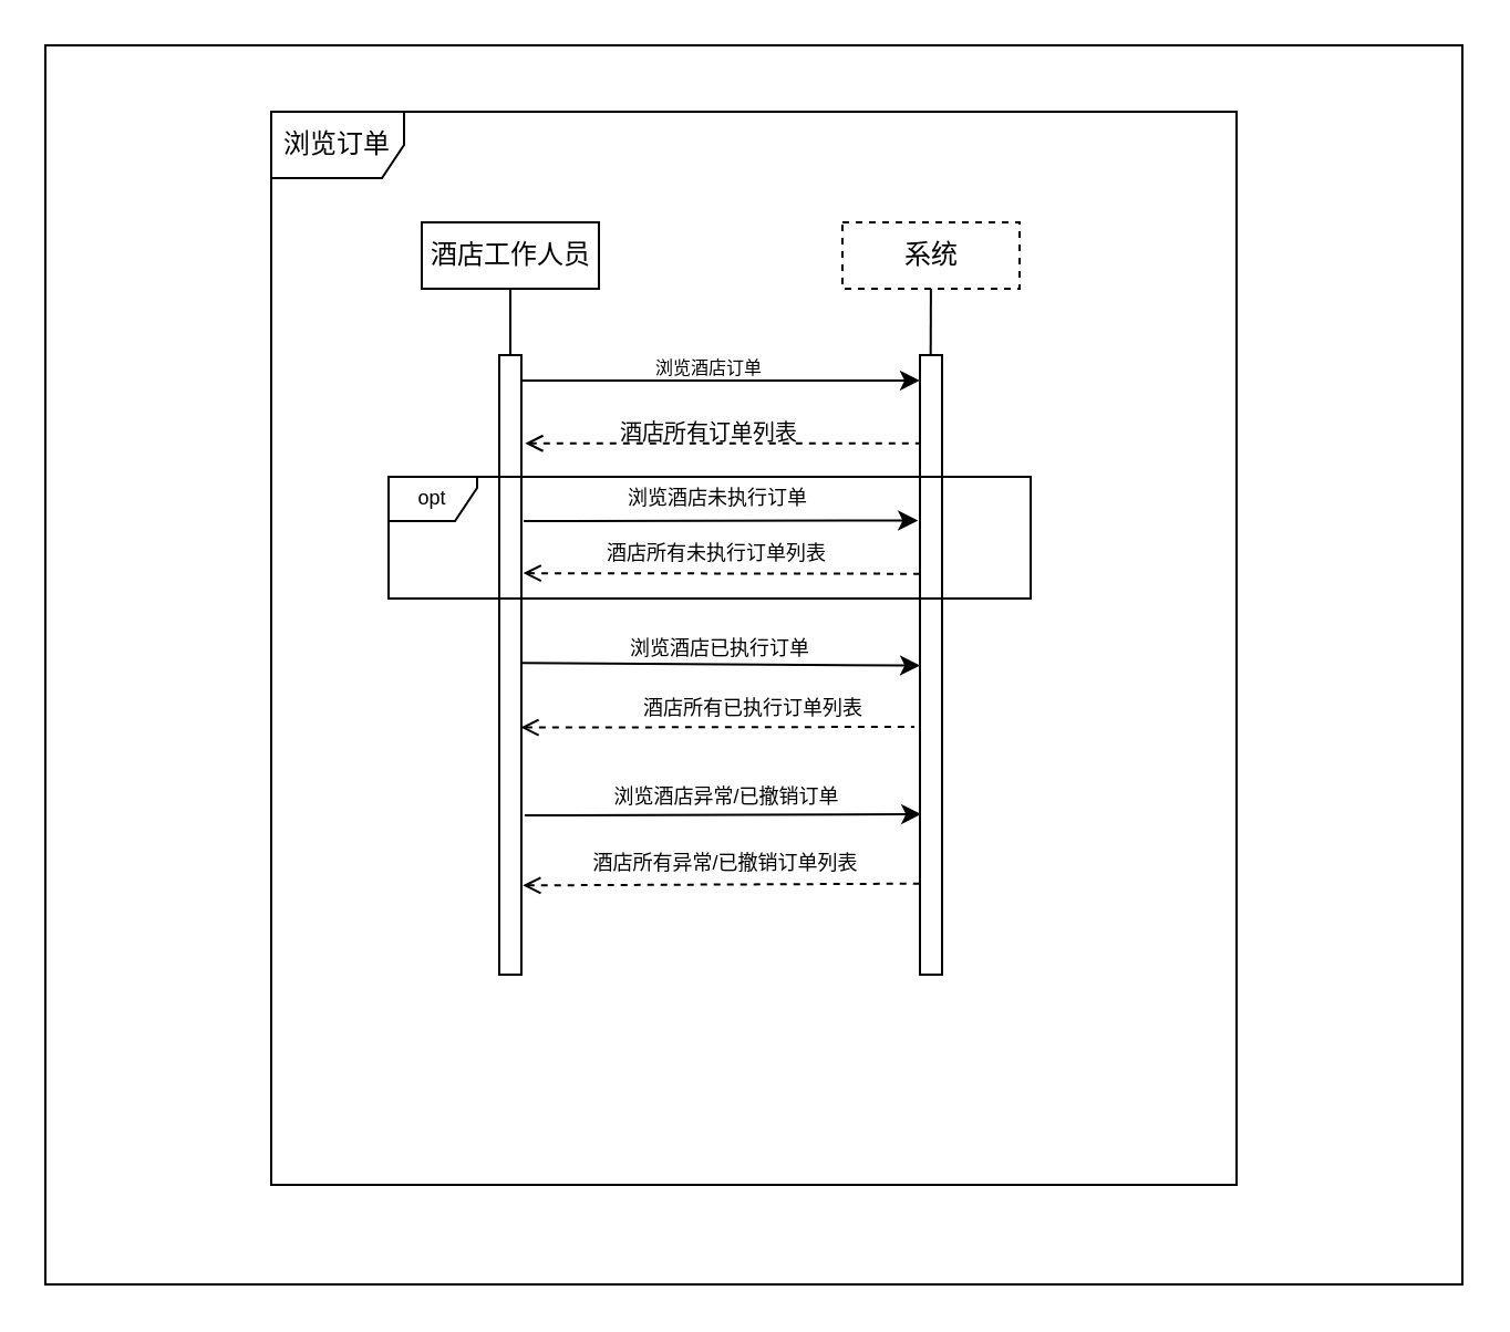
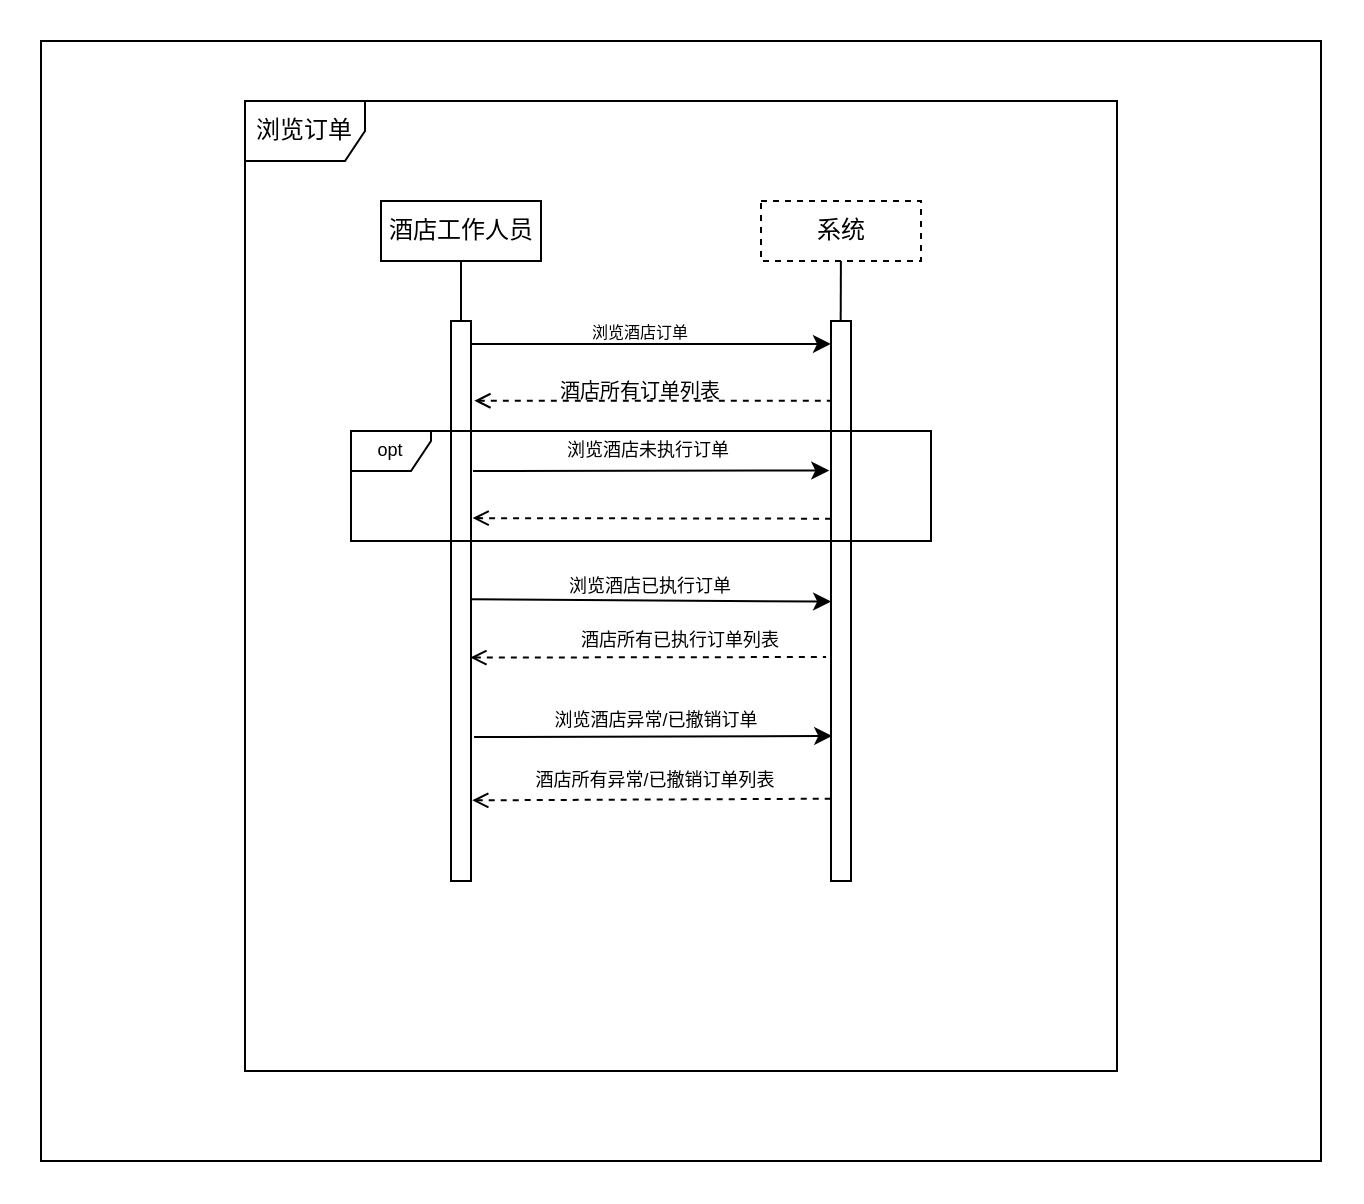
- <mxCell id="18" value="酒店所有未执行订单列表" style="text;html=1;strokeColor=none;fillColor=none;align=center;verticalAlign=middle;whiteSpace=wrap;rounded=0;fontSize=9;" vertex="1" parent="1"><mxGeometry x="253.75" y="240" width="138.75" height="20" as="geometry" /></mxCell>
